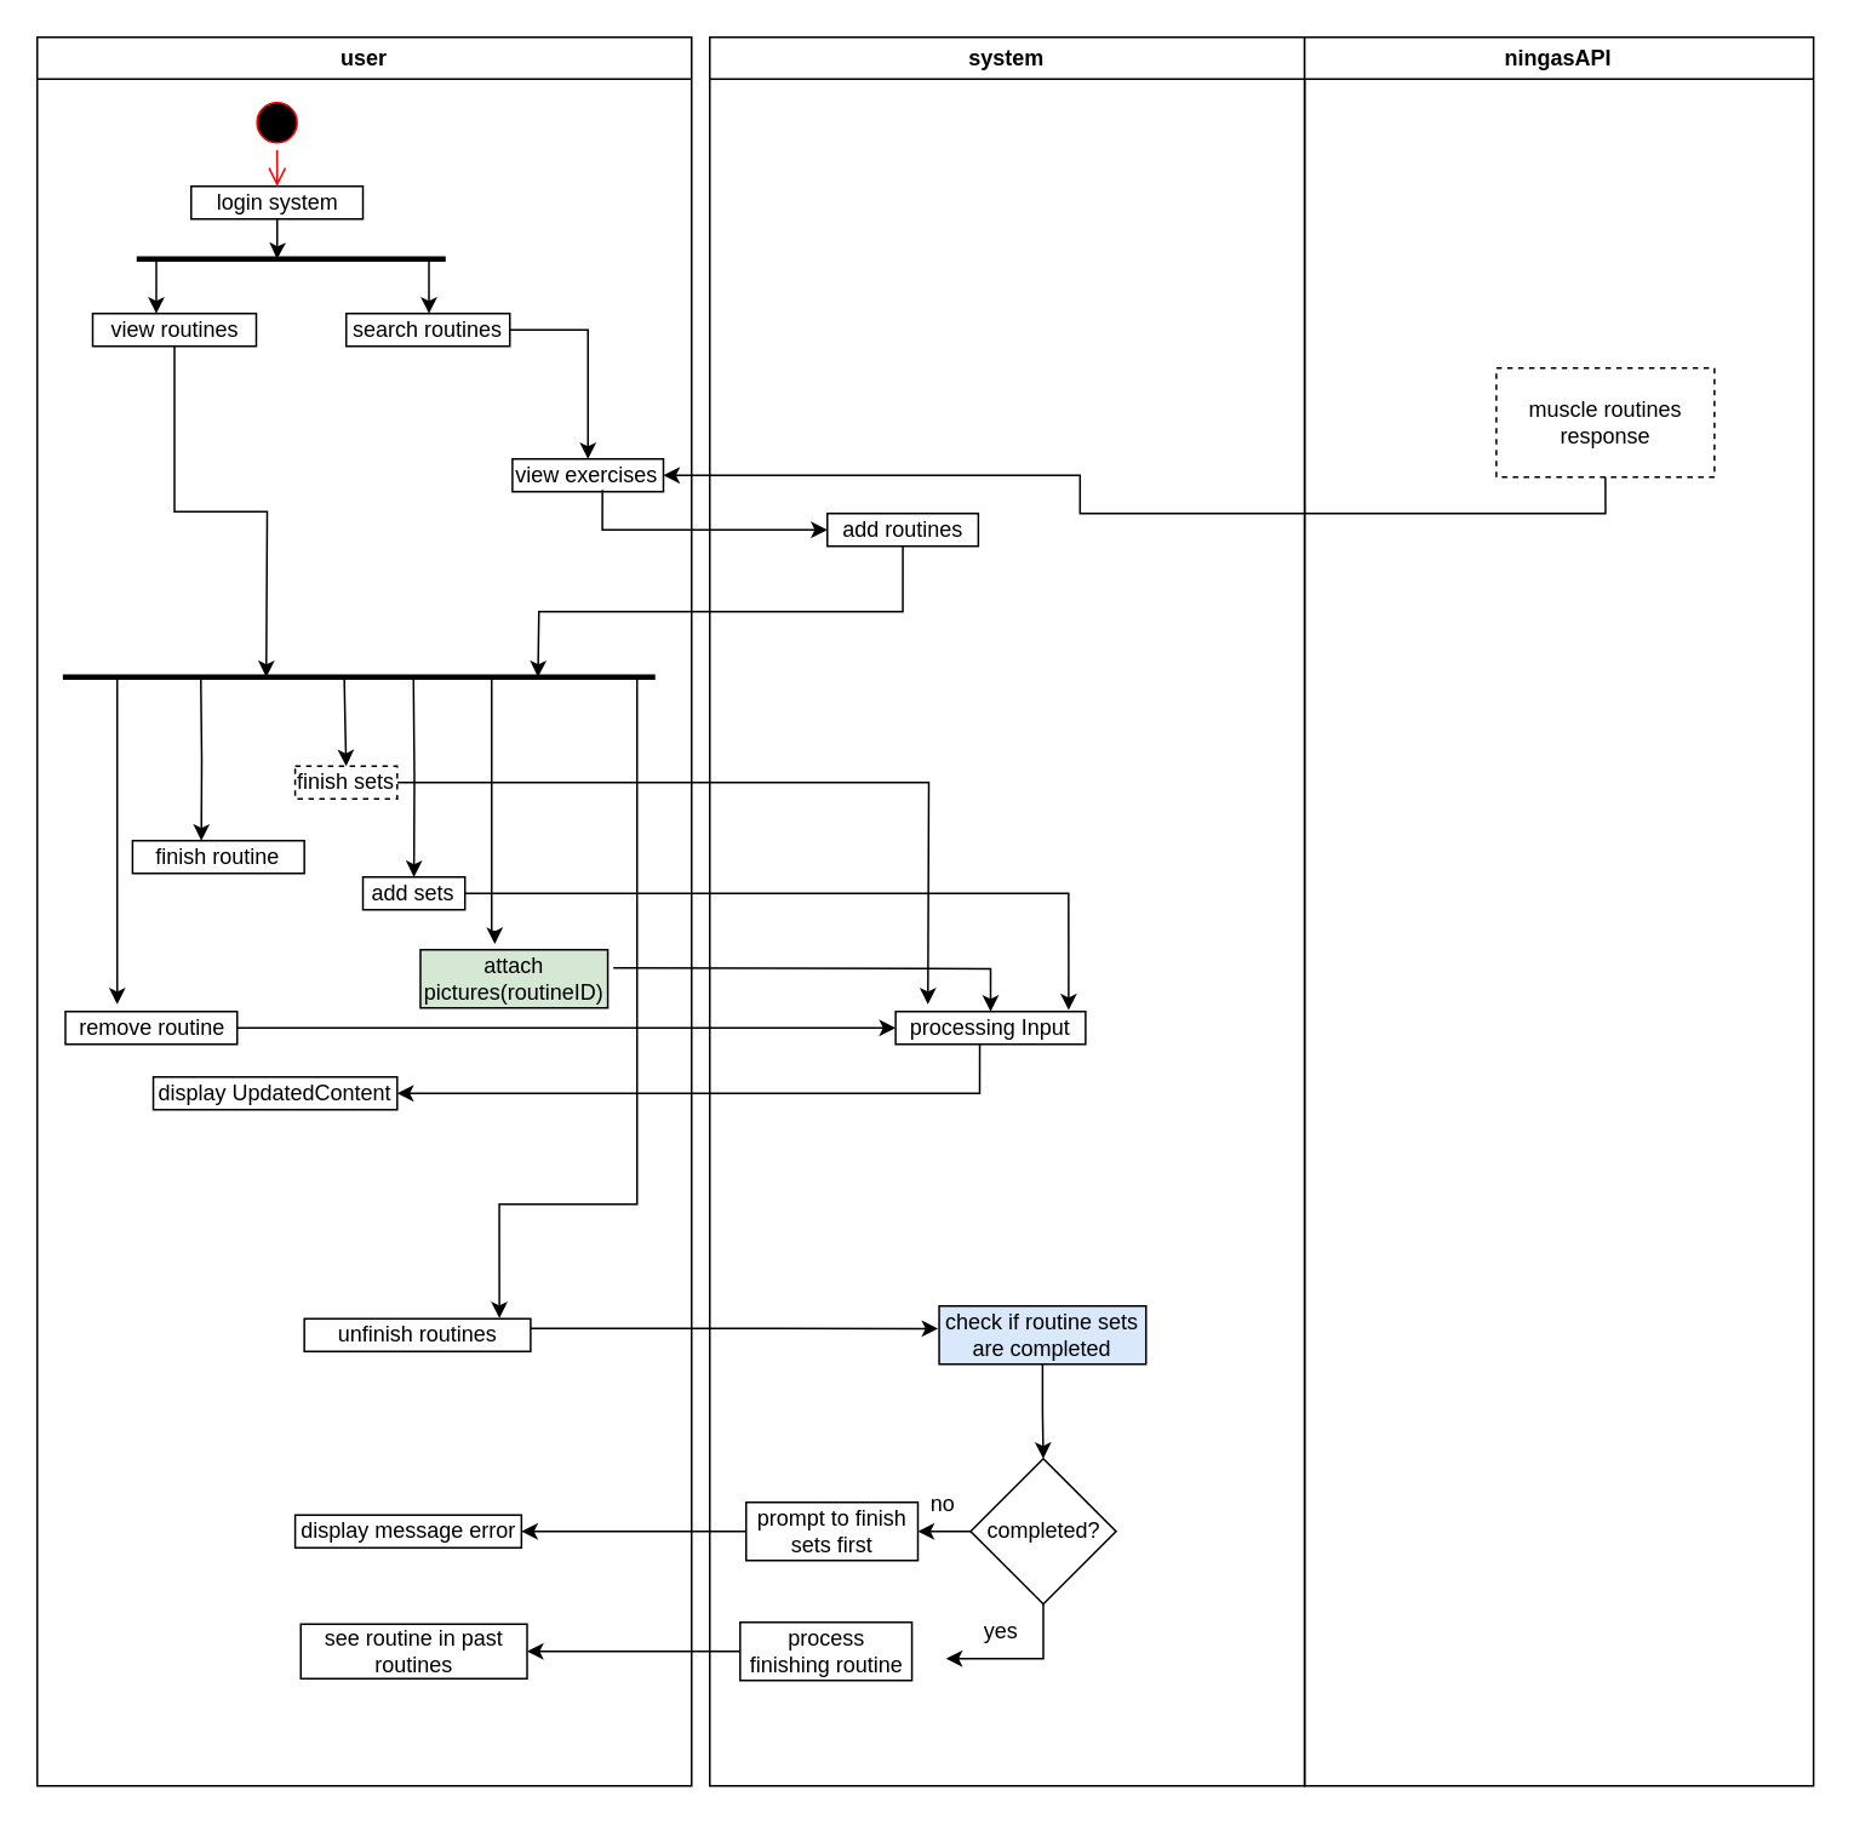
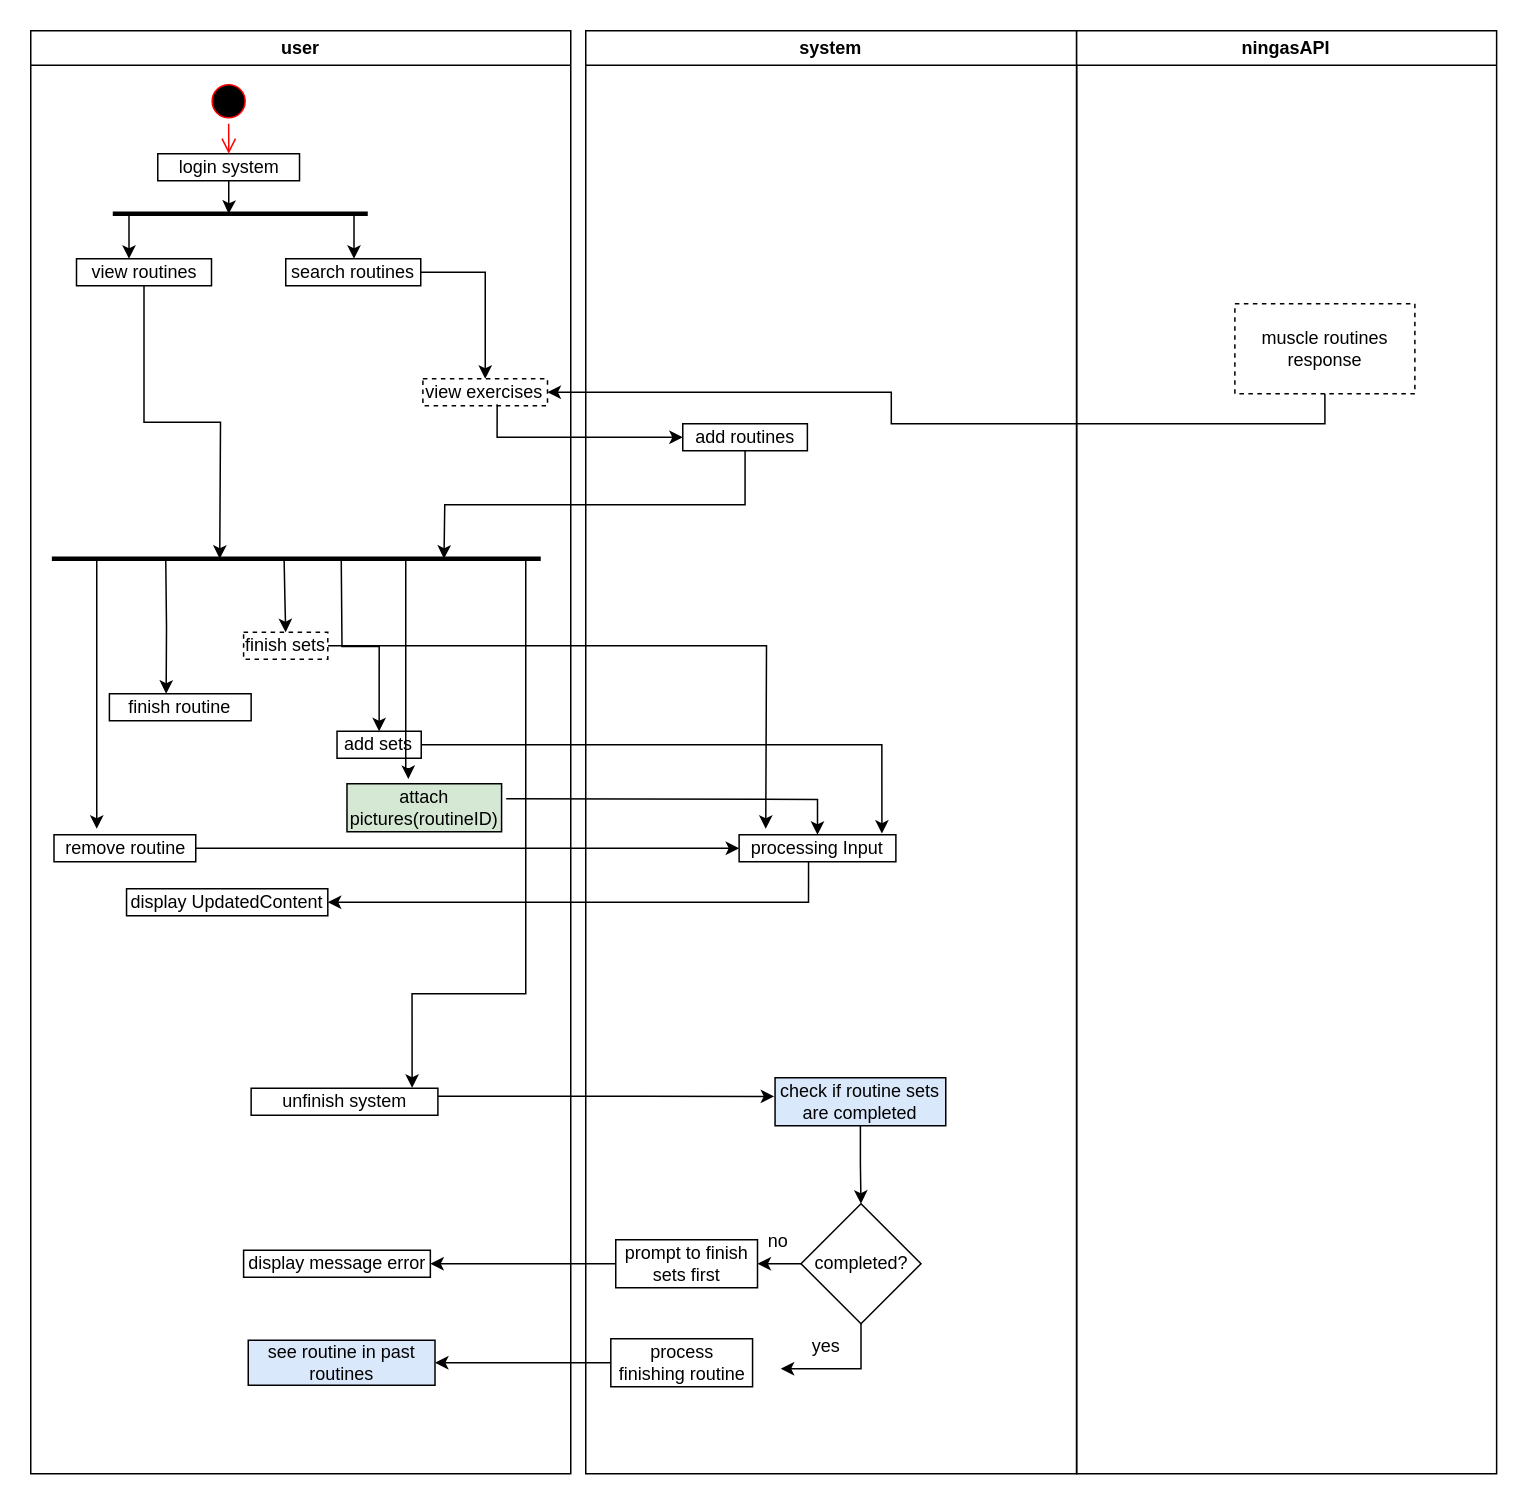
- <mxCell id="33" value="view exercises" style="rounded=0;whiteSpace=wrap;html=1;" parent="32" vertex="1"><mxGeometry x="-108.57" y="232" width="83.07" height="18" as="geometry" /></mxCell>
+ <mxCell id="33" value="view exercises" style="rounded=0;whiteSpace=wrap;html=1;dashed=1;" parent="32" vertex="1"><mxGeometry x="-108.57" y="232" width="83.07" height="18" as="geometry" /></mxCell>
- <mxCell id="13" value="add sets" style="rounded=0;whiteSpace=wrap;html=1;" parent="2" vertex="1"><mxGeometry x="179.18" y="462" width="56.14" height="18" as="geometry" /></mxCell>
+ <mxCell id="13" value="add sets" style="rounded=0;whiteSpace=wrap;html=1;" parent="2" vertex="1"><mxGeometry x="204.18" y="467" width="56.14" height="18" as="geometry" /></mxCell>
- <mxCell id="15" value="unfinish routines" style="rounded=0;whiteSpace=wrap;html=1;" parent="2" vertex="1"><mxGeometry x="146.93" y="705" width="124.5" height="18" as="geometry" /></mxCell>
+ <mxCell id="15" value="unfinish system" style="rounded=0;whiteSpace=wrap;html=1;" parent="2" vertex="1"><mxGeometry x="146.93" y="705" width="124.5" height="18" as="geometry" /></mxCell>
- <mxCell id="31" value="see routine in past routines" style="rounded=0;whiteSpace=wrap;html=1;" parent="2" vertex="1"><mxGeometry x="145" y="873" width="124.5" height="30" as="geometry" /></mxCell>
+ <mxCell id="31" value="see routine in past routines" style="rounded=0;whiteSpace=wrap;html=1;fillColor=#dae8fc;" parent="2" vertex="1"><mxGeometry x="145" y="873" width="124.5" height="30" as="geometry" /></mxCell>
